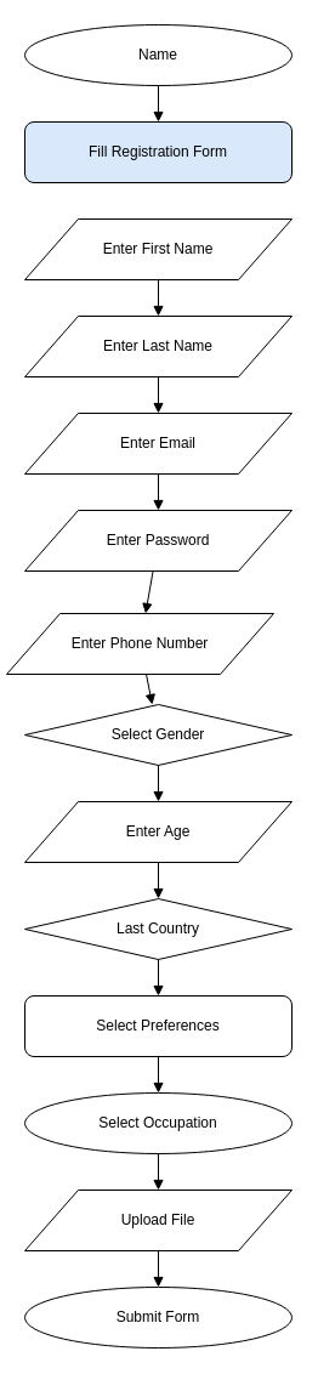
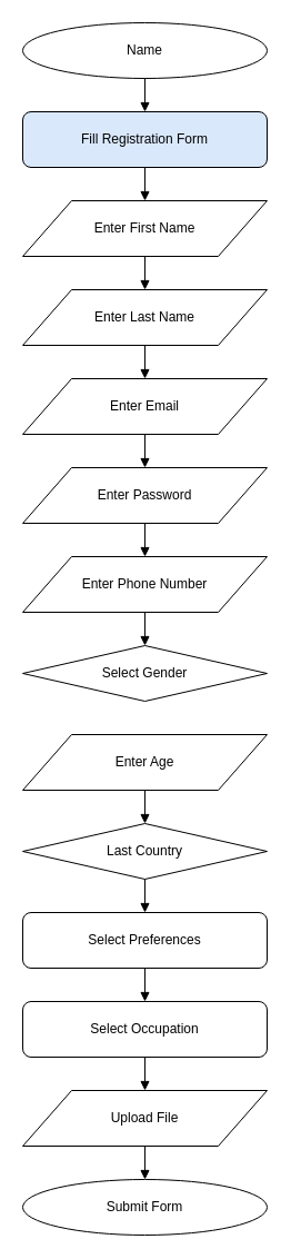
+ <mxCell id="17" style="endArrow=block;endFill=1;rounded=0;html=1;" edge="1" parent="1" source="3" target="4"><mxGeometry relative="1" as="geometry" /></mxCell>
- <mxCell id="8" value="Enter Phone Number" style="shape=parallelogram;whiteSpace=wrap;html=1;" vertex="1" parent="1"><mxGeometry x="5" y="505" width="220" height="50" as="geometry" /></mxCell>
+ <mxCell id="8" value="Enter Phone Number" style="shape=parallelogram;whiteSpace=wrap;html=1;" vertex="1" parent="1"><mxGeometry x="20" y="500" width="220" height="50" as="geometry" /></mxCell>
- <mxCell id="23" style="endArrow=block;endFill=1;rounded=0;html=1;" edge="1" parent="1" source="9" target="10"><mxGeometry relative="1" as="geometry" /></mxCell>
- <mxCell id="13" value="Select Occupation" style="ellipse;whiteSpace=wrap;html=1;" vertex="1" parent="1"><mxGeometry x="20" y="900" width="220" height="50" as="geometry" /></mxCell>
+ <mxCell id="13" value="Select Occupation" style="rounded=1;whiteSpace=wrap;html=1;" vertex="1" parent="1"><mxGeometry x="20" y="900" width="220" height="50" as="geometry" /></mxCell>
